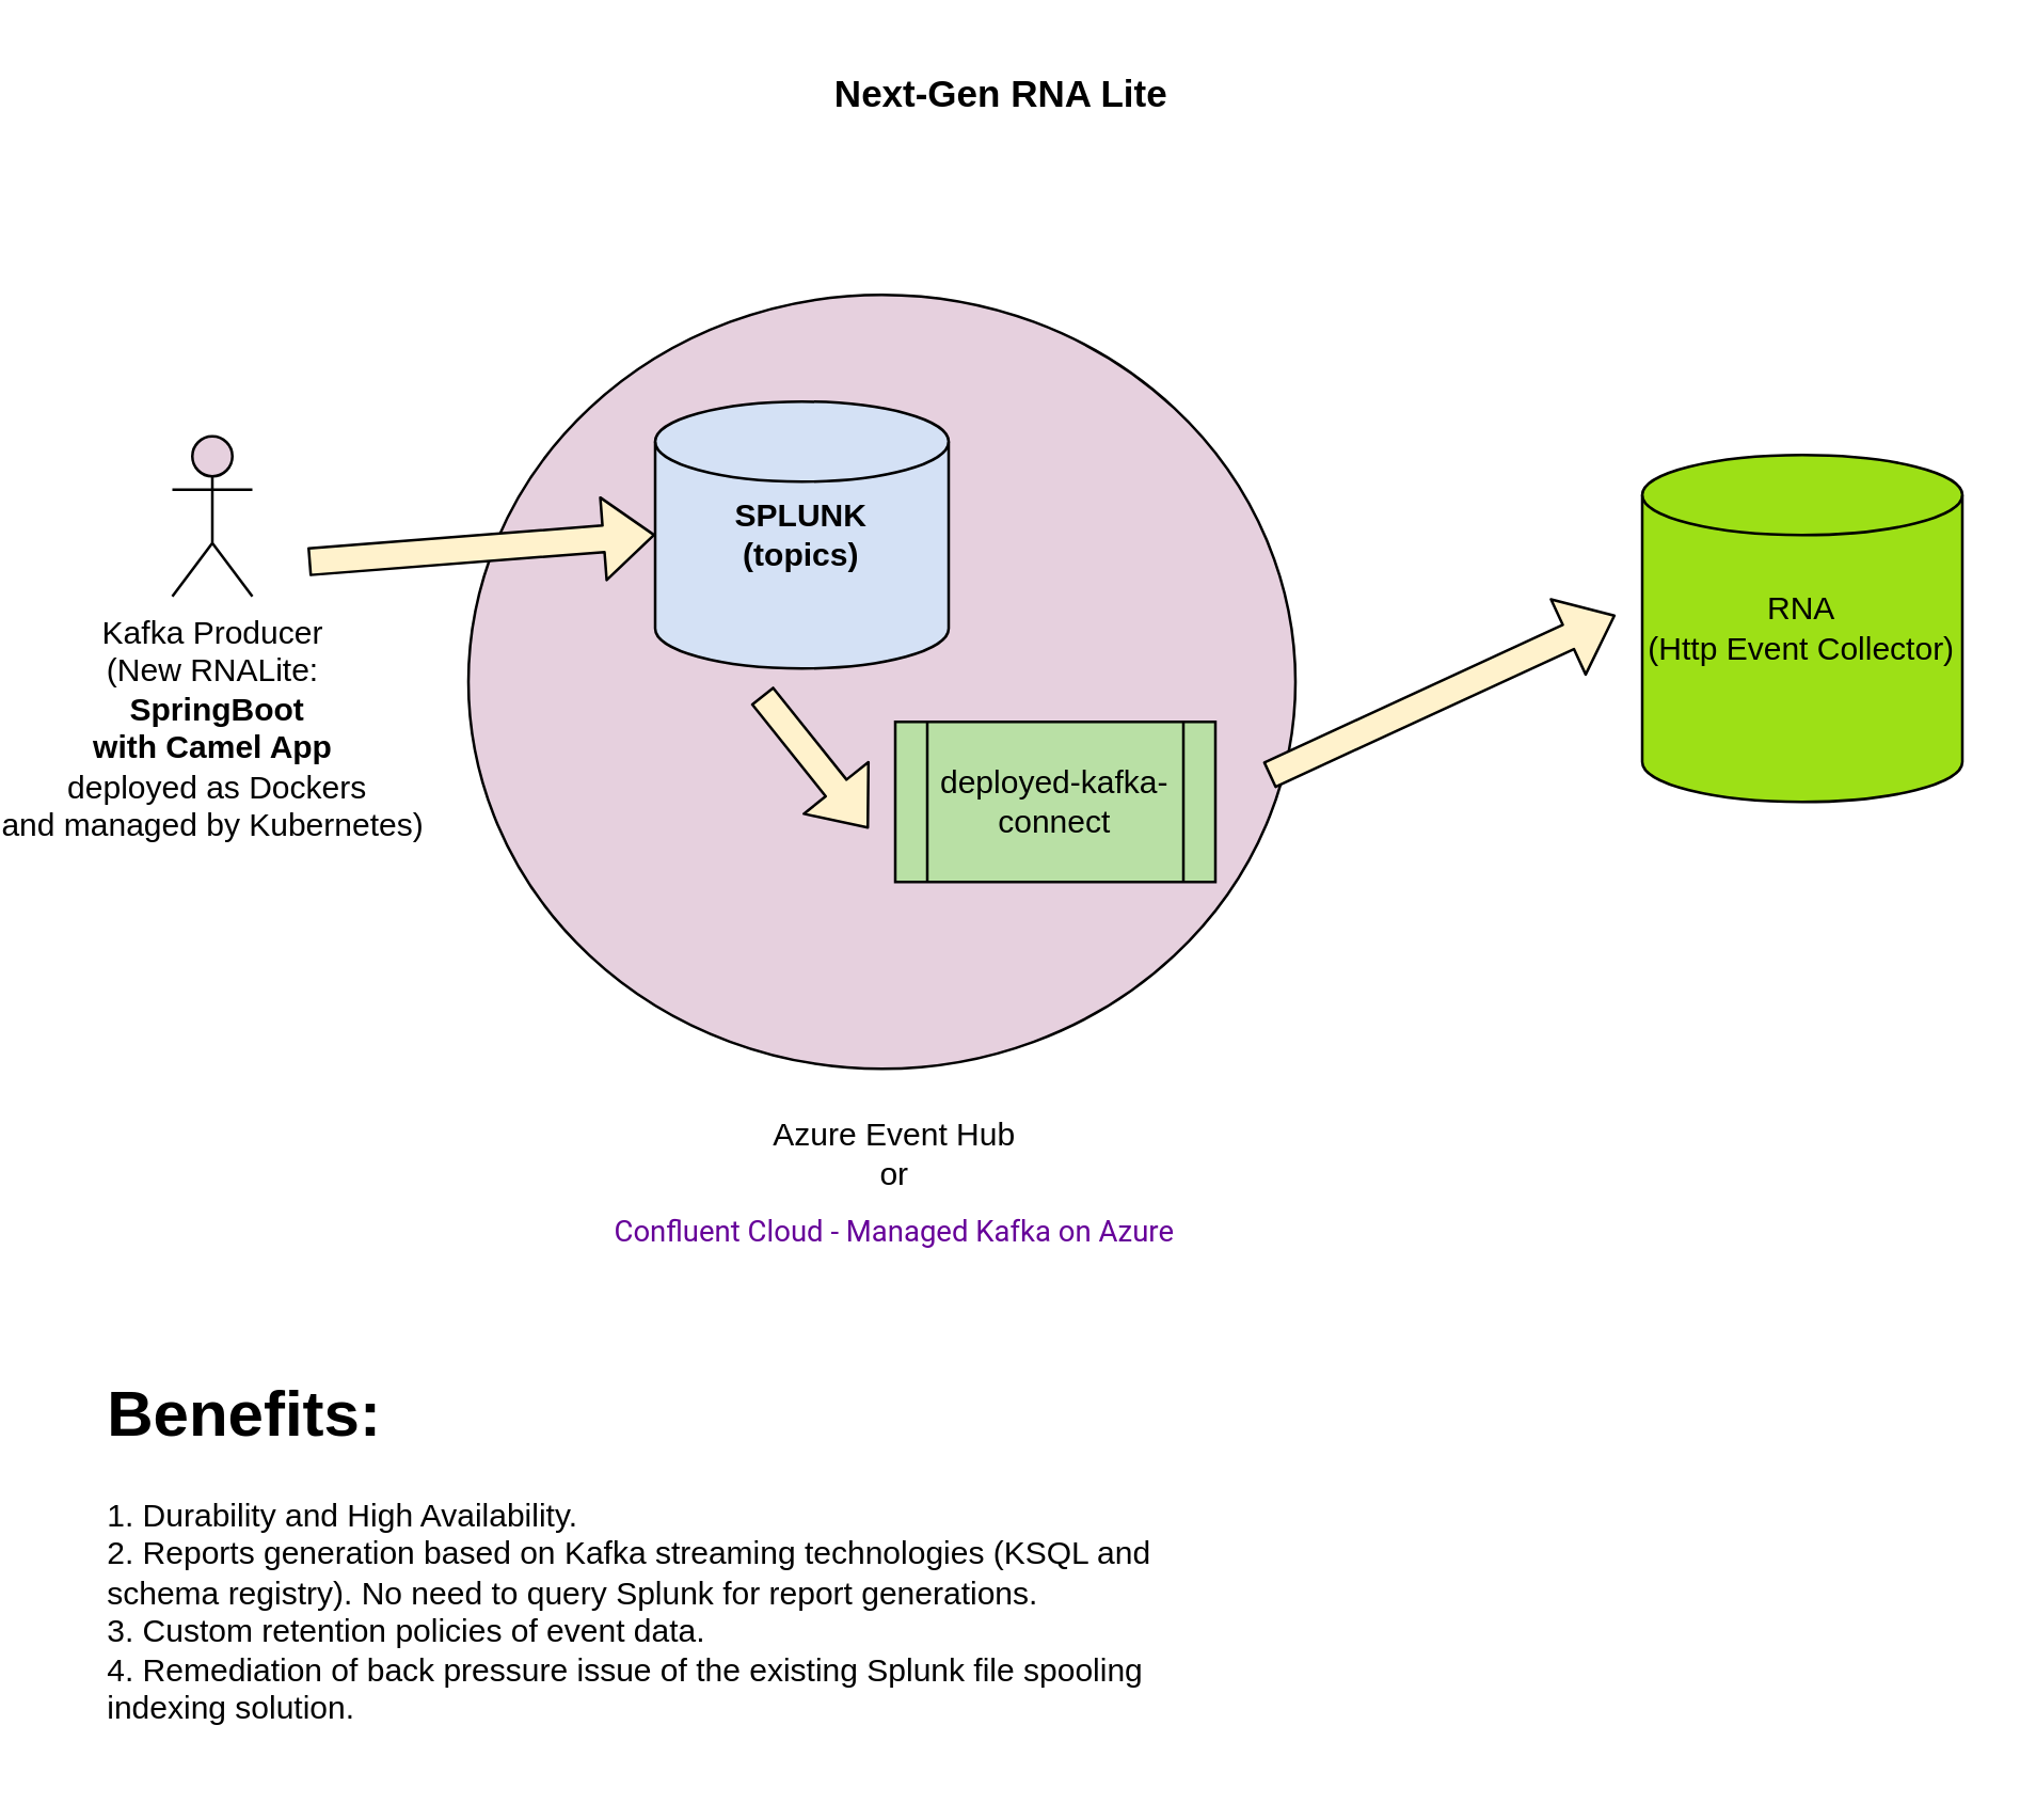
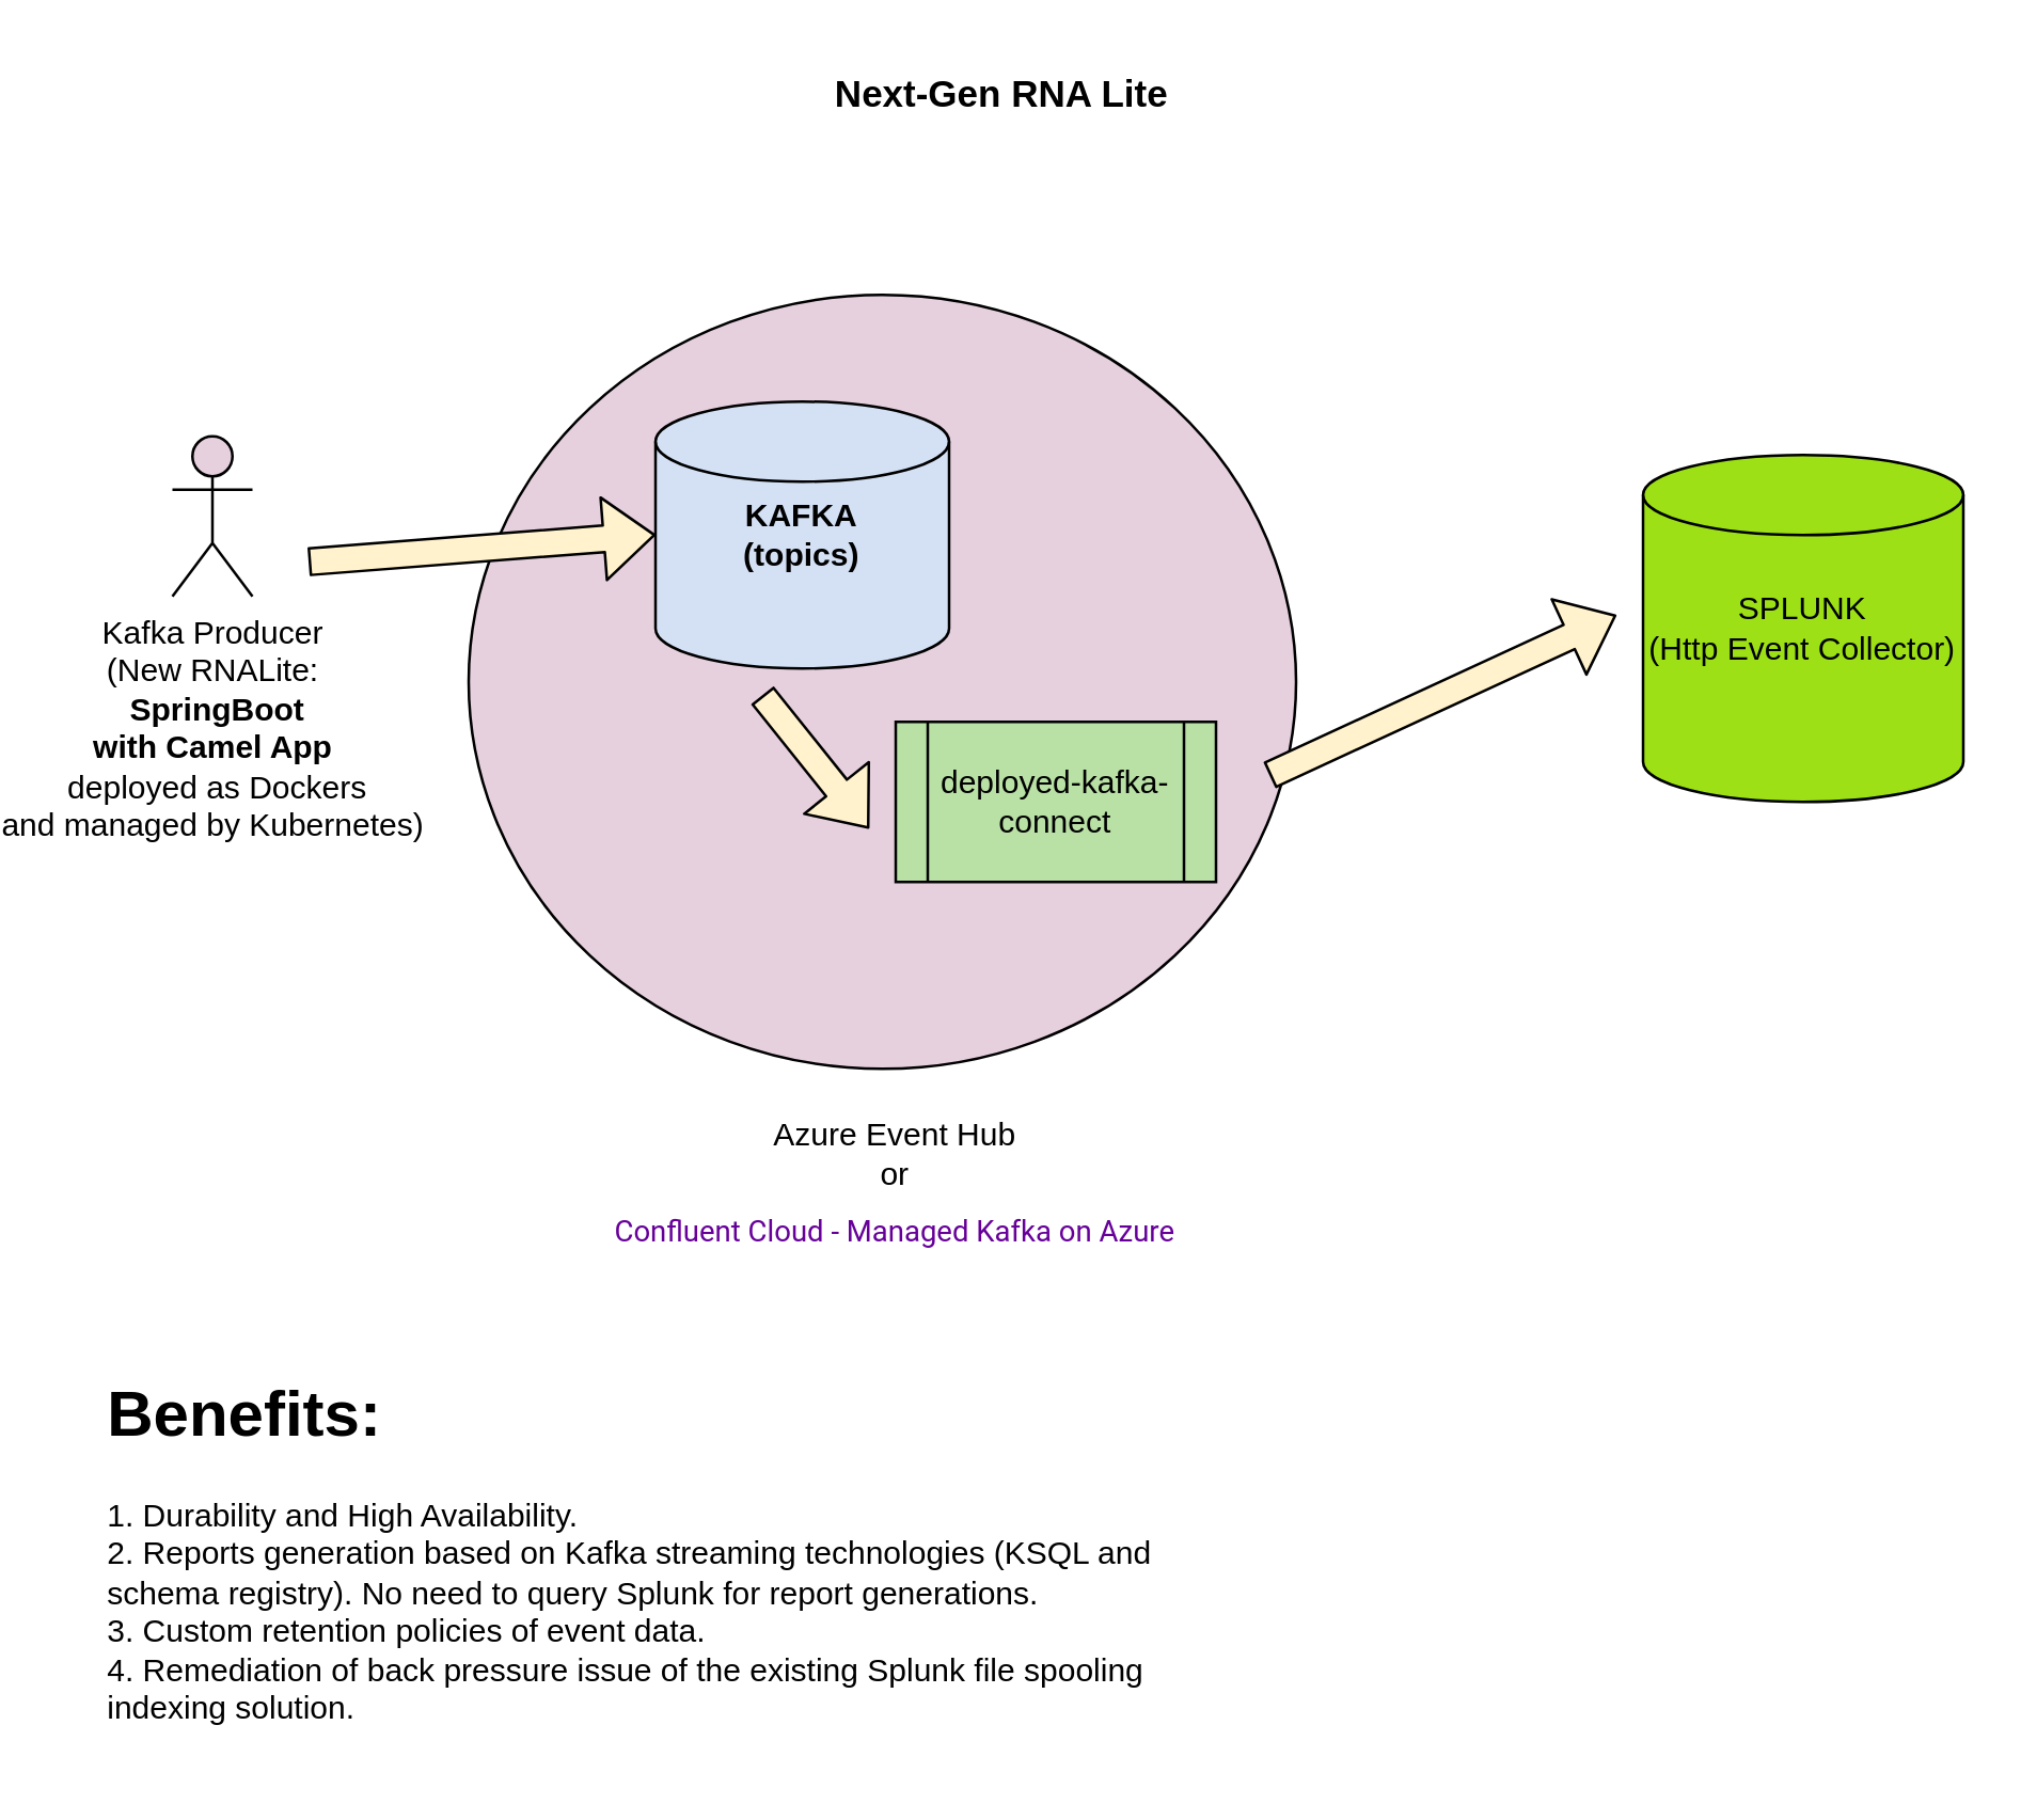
- <mxCell id="3" value="&lt;b&gt;SPLUNK&lt;br&gt;(topics)&lt;/b&gt;" style="shape=cylinder2;whiteSpace=wrap;html=1;boundedLbl=1;backgroundOutline=1;size=15;fillColor=#D4E1F5;" parent="1" vertex="1"><mxGeometry x="230" y="150" width="110" height="100" as="geometry" /></mxCell>
+ <mxCell id="3" value="&lt;b&gt;KAFKA&lt;br&gt;(topics)&lt;/b&gt;" style="shape=cylinder2;whiteSpace=wrap;html=1;boundedLbl=1;backgroundOutline=1;size=15;fillColor=#D4E1F5;" parent="1" vertex="1"><mxGeometry x="230" y="150" width="110" height="100" as="geometry" /></mxCell>
- <mxCell id="5" value="RNA&lt;br&gt;(Http Event Collector)" style="shape=cylinder2;whiteSpace=wrap;html=1;boundedLbl=1;backgroundOutline=1;size=15;fillColor=#9DE016;" parent="1" vertex="1"><mxGeometry x="600" y="170" width="120" height="130" as="geometry" /></mxCell>
+ <mxCell id="5" value="SPLUNK&lt;br&gt;(Http Event Collector)" style="shape=cylinder2;whiteSpace=wrap;html=1;boundedLbl=1;backgroundOutline=1;size=15;fillColor=#9DE016;" parent="1" vertex="1"><mxGeometry x="600" y="170" width="120" height="130" as="geometry" /></mxCell>
